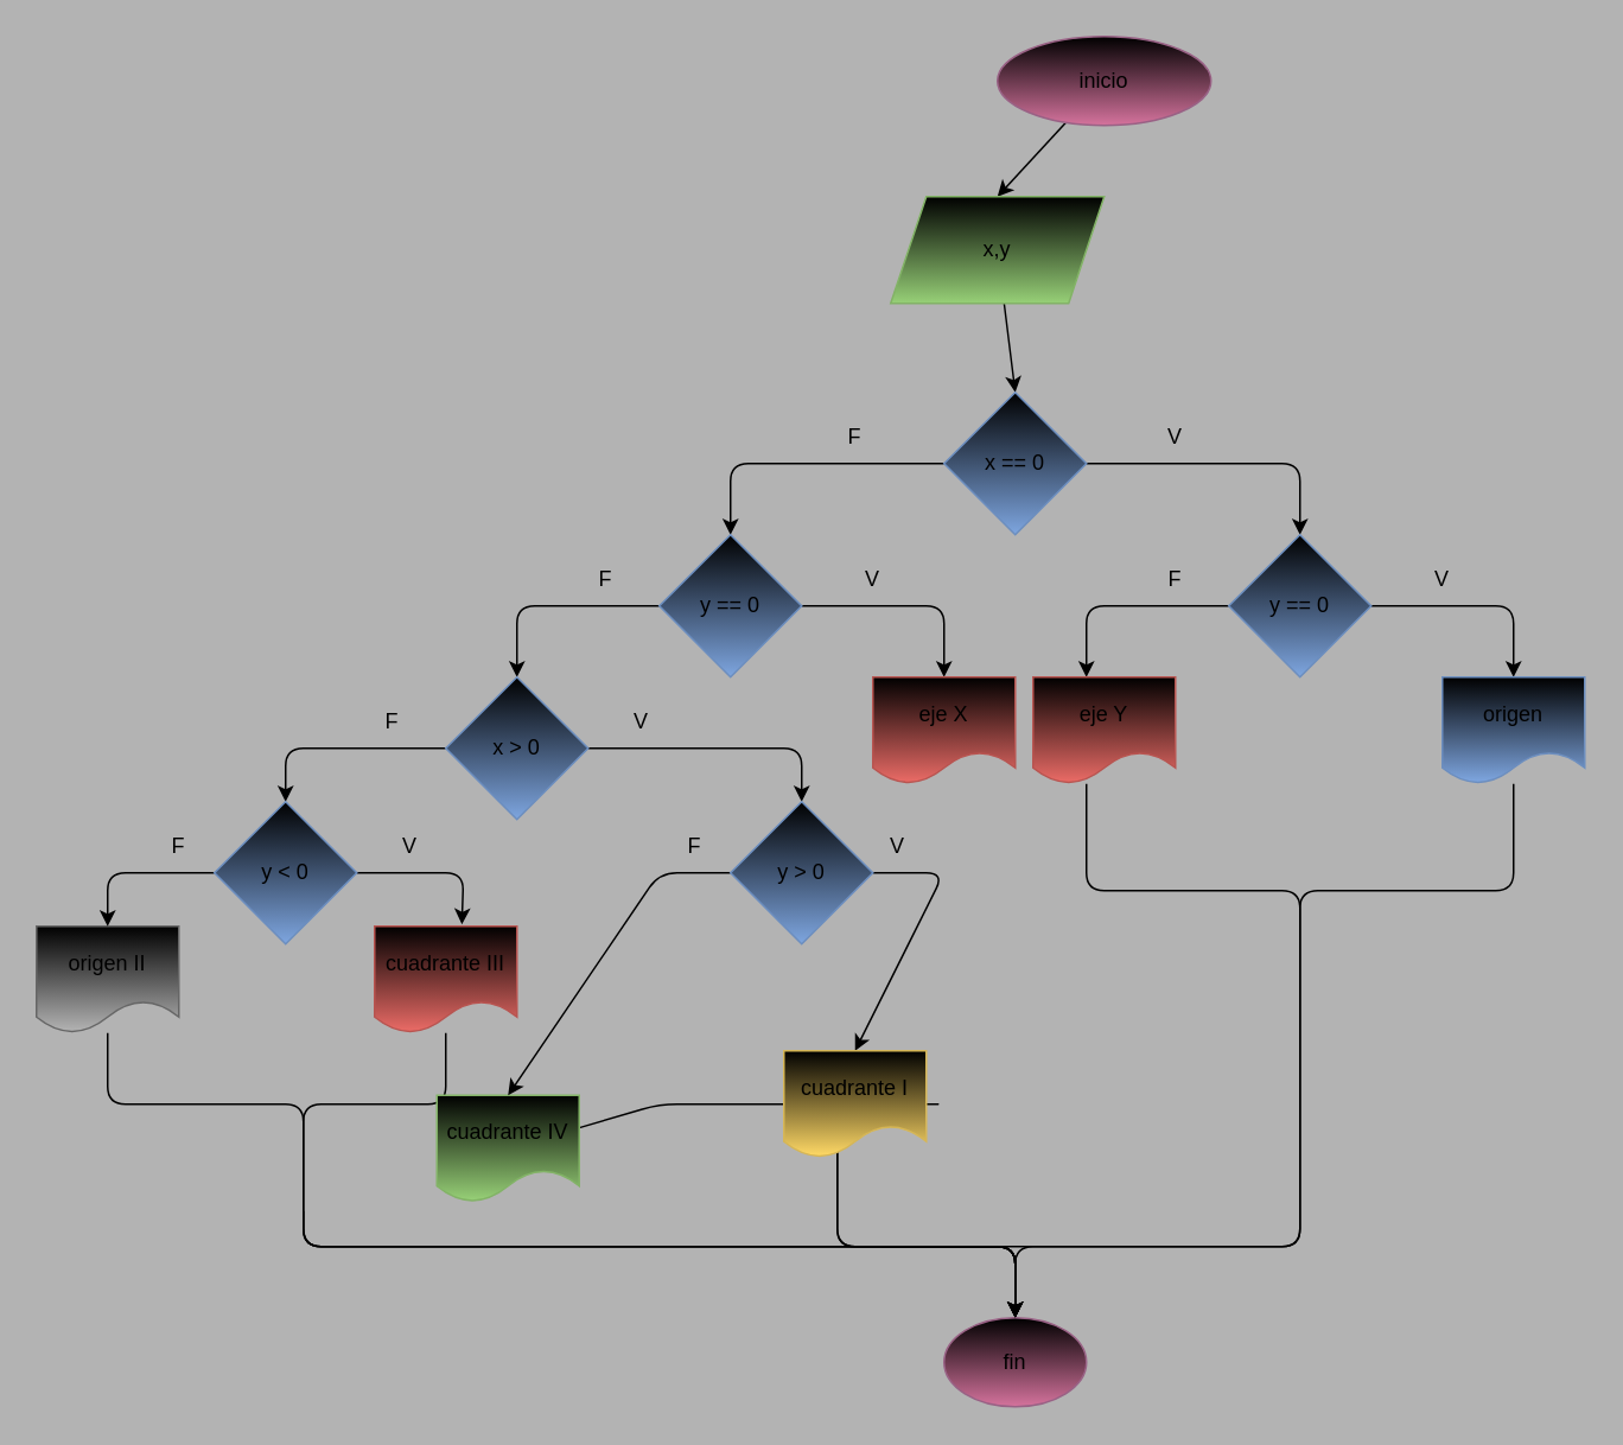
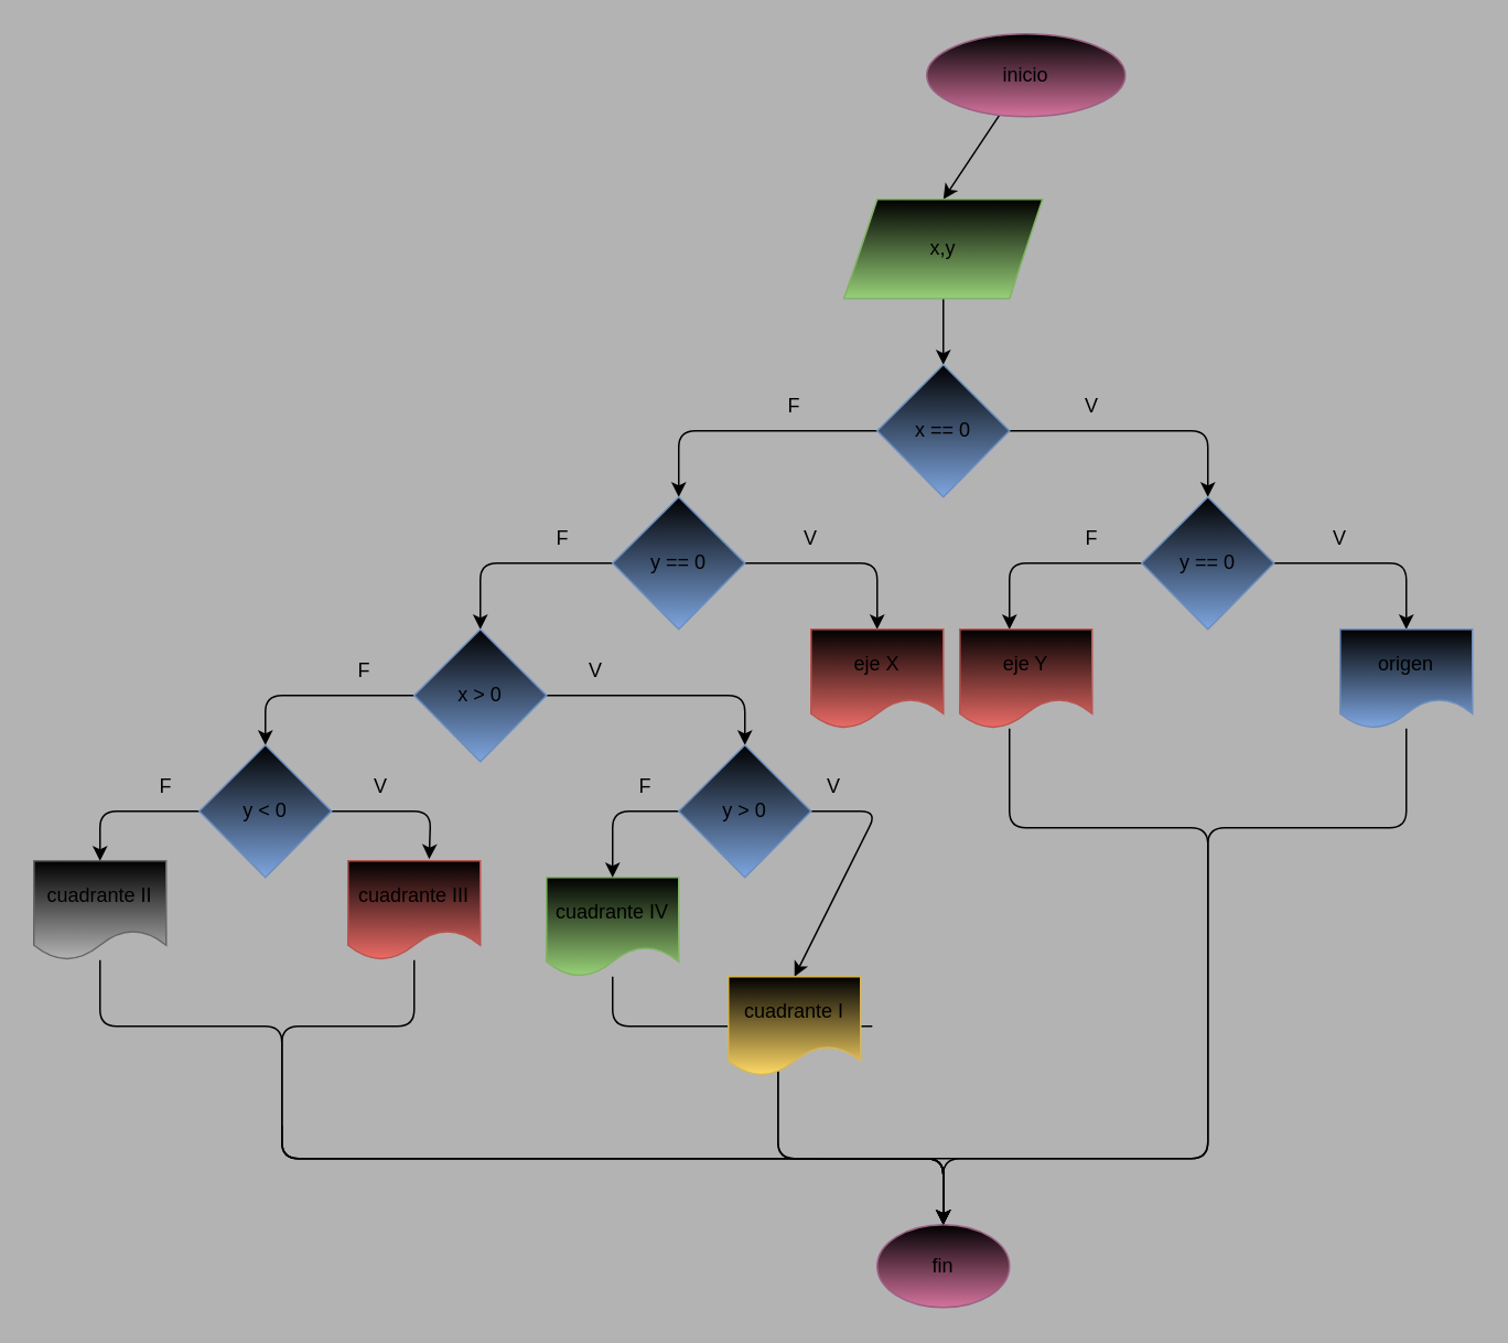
- <mxCell id="5" value="x,y" style="shape=parallelogram;perimeter=parallelogramPerimeter;whiteSpace=wrap;html=1;fixedSize=1;fillColor=#000000;gradientColor=#97d077;strokeColor=#82b366;" parent="1" vertex="1"><mxGeometry x="500" y="110" width="120" height="60" as="geometry" /></mxCell>
+ <mxCell id="5" value="x,y" style="shape=parallelogram;perimeter=parallelogramPerimeter;whiteSpace=wrap;html=1;fixedSize=1;fillColor=#000000;gradientColor=#97d077;strokeColor=#82b366;" parent="1" vertex="1"><mxGeometry x="510" y="120" width="120" height="60" as="geometry" /></mxCell>
- <mxCell id="38" value="origen II" style="shape=document;whiteSpace=wrap;html=1;boundedLbl=1;fillColor=#000000;gradientColor=#b3b3b3;strokeColor=#666666;" parent="1" vertex="1"><mxGeometry x="20" y="520" width="80" height="60" as="geometry" /></mxCell>
+ <mxCell id="38" value="cuadrante II" style="shape=document;whiteSpace=wrap;html=1;boundedLbl=1;fillColor=#000000;gradientColor=#b3b3b3;strokeColor=#666666;" parent="1" vertex="1"><mxGeometry x="20" y="520" width="80" height="60" as="geometry" /></mxCell>
- <mxCell id="22" value="cuadrante IV" style="shape=document;whiteSpace=wrap;html=1;boundedLbl=1;fillColor=#000000;gradientColor=#97d077;strokeColor=#82b366;" parent="1" vertex="1"><mxGeometry x="245" y="615" width="80" height="60" as="geometry" /></mxCell>
+ <mxCell id="22" value="cuadrante IV" style="shape=document;whiteSpace=wrap;html=1;boundedLbl=1;fillColor=#000000;gradientColor=#97d077;strokeColor=#82b366;" parent="1" vertex="1"><mxGeometry x="330" y="530" width="80" height="60" as="geometry" /></mxCell>
